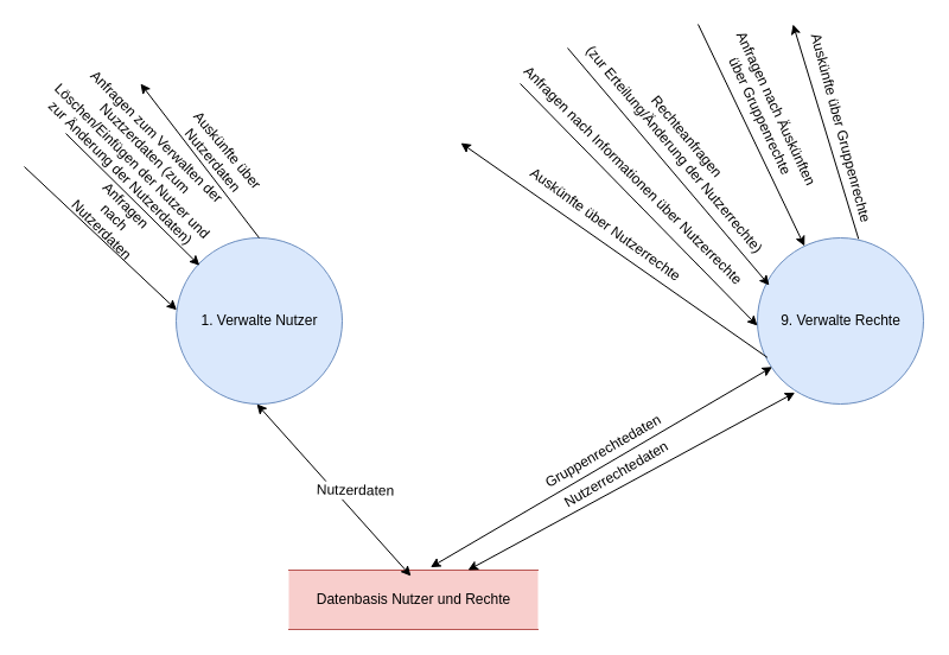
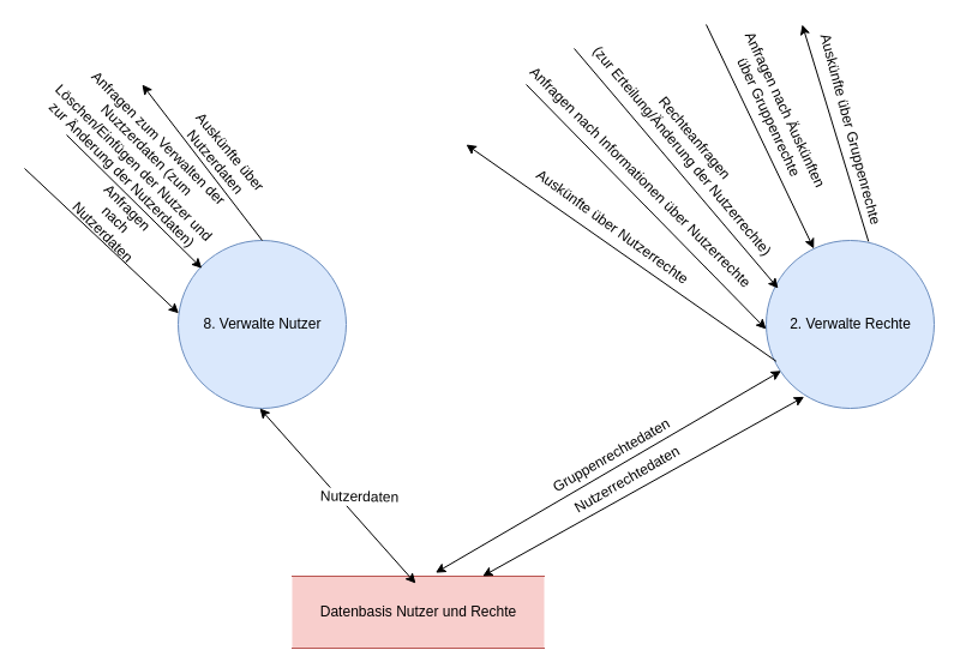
- <mxCell id="2" value="1. Verwalte Nutzer &lt;br&gt;" style="shape=ellipse;html=1;dashed=0;whitespace=wrap;perimeter=ellipsePerimeter;fillColor=#dae8fc;strokeColor=#6c8ebf;" parent="1" vertex="1"><mxGeometry x="148" y="200" width="140" height="140" as="geometry" /></mxCell>
+ <mxCell id="2" value="8. Verwalte Nutzer &lt;br&gt;" style="shape=ellipse;html=1;dashed=0;whitespace=wrap;perimeter=ellipsePerimeter;fillColor=#dae8fc;strokeColor=#6c8ebf;" parent="1" vertex="1"><mxGeometry x="148" y="200" width="140" height="140" as="geometry" /></mxCell>
- <mxCell id="3" value="9. Verwalte Rechte" style="shape=ellipse;html=1;dashed=0;whitespace=wrap;perimeter=ellipsePerimeter;fillColor=#dae8fc;strokeColor=#6c8ebf;" parent="1" vertex="1"><mxGeometry x="638" y="200" width="140" height="140" as="geometry" /></mxCell>
+ <mxCell id="3" value="2. Verwalte Rechte" style="shape=ellipse;html=1;dashed=0;whitespace=wrap;perimeter=ellipsePerimeter;fillColor=#dae8fc;strokeColor=#6c8ebf;" parent="1" vertex="1"><mxGeometry x="638" y="200" width="140" height="140" as="geometry" /></mxCell>
- <mxCell id="4" value="Datenbasis Nutzer und Rechte" style="html=1;dashed=0;whitespace=wrap;shape=partialRectangle;right=0;left=0;fillColor=#f8cecc;strokeColor=#b85450;" parent="1" vertex="1"><mxGeometry x="243" y="480" width="210" height="50" as="geometry" /></mxCell>
+ <mxCell id="4" value="Datenbasis Nutzer und Rechte" style="html=1;dashed=0;whitespace=wrap;shape=partialRectangle;right=0;left=0;fillColor=#f8cecc;strokeColor=#b85450;" parent="1" vertex="1"><mxGeometry x="243" y="480" width="210" height="60" as="geometry" /></mxCell>
